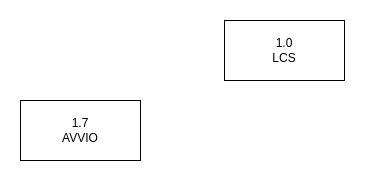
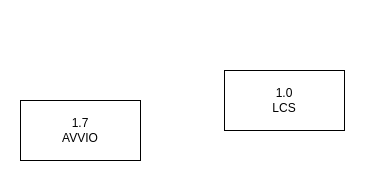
- <mxCell id="2" value="1.0&lt;br&gt;LCS" style="rounded=0;whiteSpace=wrap;html=1;" vertex="1" parent="1"><mxGeometry x="224" y="20" width="120" height="60" as="geometry" /></mxCell>
+ <mxCell id="2" value="1.0&lt;br&gt;LCS" style="rounded=0;whiteSpace=wrap;html=1;" vertex="1" parent="1"><mxGeometry x="224" y="70" width="120" height="60" as="geometry" /></mxCell>
